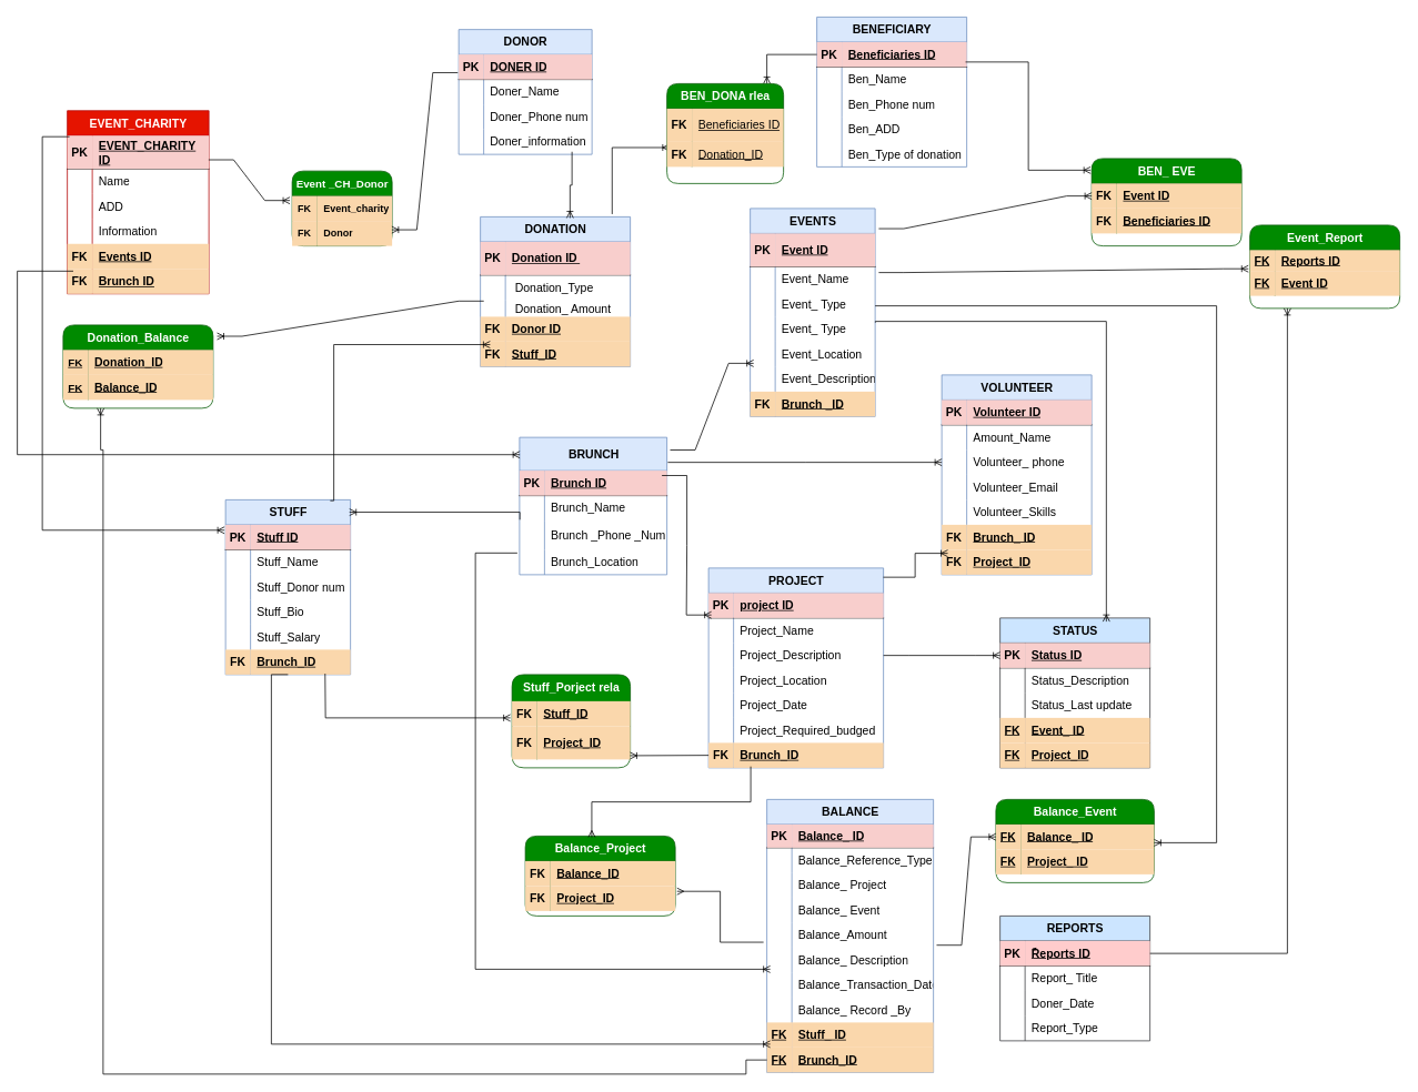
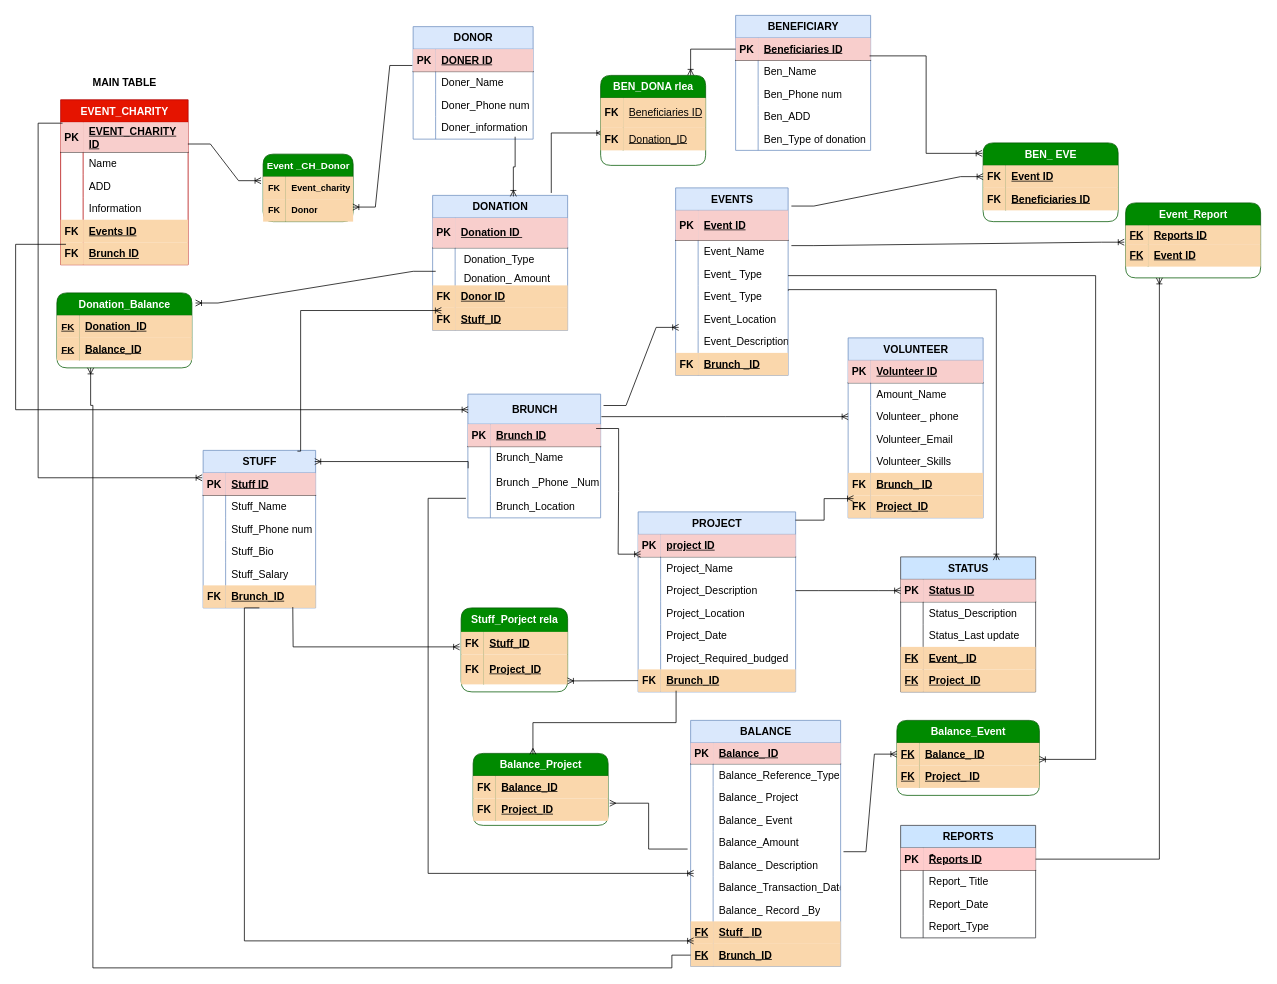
+ <mxCell id="169" value="&lt;b&gt;&lt;font&gt;MAIN TABLE&lt;/font&gt;&lt;/b&gt;" style="text;html=1;align=center;verticalAlign=middle;resizable=0;points=[];autosize=1;strokeColor=none;fillColor=none;fontSize=14;" parent="1" vertex="1"><mxGeometry x="110" y="95" width="110" height="30" as="geometry" /></mxCell>
- <mxCell id="43" value="&lt;font&gt;Stuff_Donor num&lt;/font&gt;" style="shape=partialRectangle;connectable=0;fillColor=none;top=0;left=0;bottom=0;right=0;align=left;spacingLeft=6;overflow=hidden;whiteSpace=wrap;html=1;fontSize=14;" parent="41" vertex="1"><mxGeometry x="30" width="120" height="30" as="geometry"><mxRectangle width="120" height="30" as="alternateBounds" /></mxGeometry></mxCell>
+ <mxCell id="43" value="&lt;font&gt;Stuff_Phone num&lt;/font&gt;" style="shape=partialRectangle;connectable=0;fillColor=none;top=0;left=0;bottom=0;right=0;align=left;spacingLeft=6;overflow=hidden;whiteSpace=wrap;html=1;fontSize=14;" parent="41" vertex="1"><mxGeometry x="30" width="120" height="30" as="geometry"><mxRectangle width="120" height="30" as="alternateBounds" /></mxGeometry></mxCell>
- <mxCell id="210" value="Doner_Date" style="shape=partialRectangle;connectable=0;fillColor=none;top=0;left=0;bottom=0;right=0;align=left;spacingLeft=6;overflow=hidden;whiteSpace=wrap;html=1;fontSize=14;" parent="208" vertex="1"><mxGeometry x="30" width="150" height="30" as="geometry"><mxRectangle width="150" height="30" as="alternateBounds" /></mxGeometry></mxCell>
+ <mxCell id="210" value="Report_Date" style="shape=partialRectangle;connectable=0;fillColor=none;top=0;left=0;bottom=0;right=0;align=left;spacingLeft=6;overflow=hidden;whiteSpace=wrap;html=1;fontSize=14;" parent="208" vertex="1"><mxGeometry x="30" width="150" height="30" as="geometry"><mxRectangle width="150" height="30" as="alternateBounds" /></mxGeometry></mxCell>
